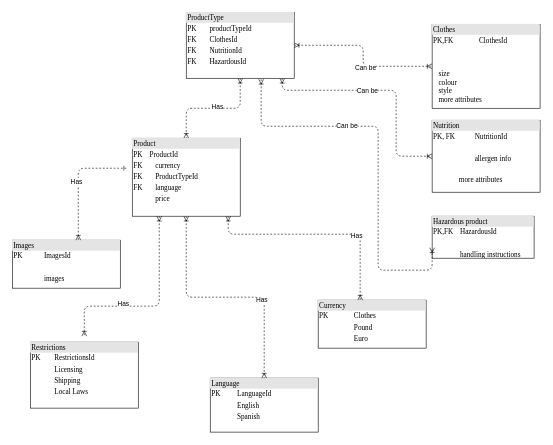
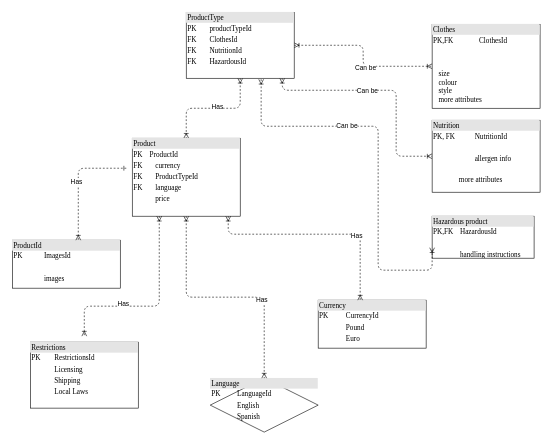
- <mxCell id="18" value="&lt;div style=&quot;box-sizing: border-box ; width: 100% ; background: #e4e4e4 ; padding: 2px&quot;&gt;Images&lt;/div&gt;&lt;table style=&quot;width: 100% ; font-size: 1em&quot; cellpadding=&quot;2&quot; cellspacing=&quot;0&quot;&gt;&lt;tbody&gt;&lt;tr&gt;&lt;td&gt;PK&lt;/td&gt;&lt;td&gt;ImagesId&lt;/td&gt;&lt;/tr&gt;&lt;tr&gt;&lt;td&gt;&lt;/td&gt;&lt;td&gt;&lt;br&gt;&lt;/td&gt;&lt;/tr&gt;&lt;tr&gt;&lt;td&gt;&lt;/td&gt;&lt;td&gt;images&lt;/td&gt;&lt;/tr&gt;&lt;tr&gt;&lt;td&gt;&lt;/td&gt;&lt;td&gt;&lt;br&gt;&lt;/td&gt;&lt;/tr&gt;&lt;/tbody&gt;&lt;/table&gt;" style="verticalAlign=top;align=left;overflow=fill;html=1;rounded=0;shadow=0;comic=0;labelBackgroundColor=none;strokeWidth=1;fontFamily=Verdana;fontSize=12" parent="1" vertex="1"><mxGeometry x="20" y="400" width="180" height="80" as="geometry" /></mxCell>
+ <mxCell id="18" value="&lt;div style=&quot;box-sizing: border-box ; width: 100% ; background: #e4e4e4 ; padding: 2px&quot;&gt;ProductId&lt;/div&gt;&lt;table style=&quot;width: 100% ; font-size: 1em&quot; cellpadding=&quot;2&quot; cellspacing=&quot;0&quot;&gt;&lt;tbody&gt;&lt;tr&gt;&lt;td&gt;PK&lt;/td&gt;&lt;td&gt;ImagesId&lt;/td&gt;&lt;/tr&gt;&lt;tr&gt;&lt;td&gt;&lt;/td&gt;&lt;td&gt;&lt;br&gt;&lt;/td&gt;&lt;/tr&gt;&lt;tr&gt;&lt;td&gt;&lt;/td&gt;&lt;td&gt;images&lt;/td&gt;&lt;/tr&gt;&lt;tr&gt;&lt;td&gt;&lt;/td&gt;&lt;td&gt;&lt;br&gt;&lt;/td&gt;&lt;/tr&gt;&lt;/tbody&gt;&lt;/table&gt;" style="verticalAlign=top;align=left;overflow=fill;html=1;rounded=0;shadow=0;comic=0;labelBackgroundColor=none;strokeWidth=1;fontFamily=Verdana;fontSize=12" parent="1" vertex="1"><mxGeometry x="20" y="400" width="180" height="80" as="geometry" /></mxCell>
- <mxCell id="21" value="&lt;div style=&quot;box-sizing: border-box ; width: 100% ; background: #e4e4e4 ; padding: 2px&quot;&gt;Currency&lt;/div&gt;&lt;table style=&quot;width: 100% ; font-size: 1em&quot; cellpadding=&quot;2&quot; cellspacing=&quot;0&quot;&gt;&lt;tbody&gt;&lt;tr&gt;&lt;td&gt;PK&lt;/td&gt;&lt;td&gt;Clothes&lt;/td&gt;&lt;/tr&gt;&lt;tr&gt;&lt;td&gt;&lt;br&gt;&lt;/td&gt;&lt;td&gt;Pound&lt;/td&gt;&lt;/tr&gt;&lt;tr&gt;&lt;td&gt;&lt;/td&gt;&lt;td&gt;Euro&lt;/td&gt;&lt;/tr&gt;&lt;tr&gt;&lt;td&gt;&lt;/td&gt;&lt;td&gt;&lt;br&gt;&lt;/td&gt;&lt;/tr&gt;&lt;/tbody&gt;&lt;/table&gt;" style="verticalAlign=top;align=left;overflow=fill;html=1;rounded=0;shadow=0;comic=0;labelBackgroundColor=none;strokeWidth=1;fontFamily=Verdana;fontSize=12" parent="1" vertex="1"><mxGeometry x="530" y="500" width="180" height="80" as="geometry" /></mxCell>
+ <mxCell id="21" value="&lt;div style=&quot;box-sizing: border-box ; width: 100% ; background: #e4e4e4 ; padding: 2px&quot;&gt;Currency&lt;/div&gt;&lt;table style=&quot;width: 100% ; font-size: 1em&quot; cellpadding=&quot;2&quot; cellspacing=&quot;0&quot;&gt;&lt;tbody&gt;&lt;tr&gt;&lt;td&gt;PK&lt;/td&gt;&lt;td&gt;CurrencyId&lt;/td&gt;&lt;/tr&gt;&lt;tr&gt;&lt;td&gt;&lt;br&gt;&lt;/td&gt;&lt;td&gt;Pound&lt;/td&gt;&lt;/tr&gt;&lt;tr&gt;&lt;td&gt;&lt;/td&gt;&lt;td&gt;Euro&lt;/td&gt;&lt;/tr&gt;&lt;tr&gt;&lt;td&gt;&lt;/td&gt;&lt;td&gt;&lt;br&gt;&lt;/td&gt;&lt;/tr&gt;&lt;/tbody&gt;&lt;/table&gt;" style="verticalAlign=top;align=left;overflow=fill;html=1;rounded=0;shadow=0;comic=0;labelBackgroundColor=none;strokeWidth=1;fontFamily=Verdana;fontSize=12" parent="1" vertex="1"><mxGeometry x="530" y="500" width="180" height="80" as="geometry" /></mxCell>
- <mxCell id="10" value="&lt;div style=&quot;box-sizing: border-box ; width: 100% ; background: #e4e4e4 ; padding: 2px&quot;&gt;Language&lt;/div&gt;&lt;table style=&quot;width: 100% ; font-size: 1em&quot; cellpadding=&quot;2&quot; cellspacing=&quot;0&quot;&gt;&lt;tbody&gt;&lt;tr&gt;&lt;td&gt;PK&lt;/td&gt;&lt;td&gt;LanguageId&lt;/td&gt;&lt;/tr&gt;&lt;tr&gt;&lt;td&gt;&lt;br&gt;&lt;/td&gt;&lt;td&gt;English&lt;/td&gt;&lt;/tr&gt;&lt;tr&gt;&lt;td&gt;&lt;/td&gt;&lt;td&gt;Spanish&lt;/td&gt;&lt;/tr&gt;&lt;tr&gt;&lt;td&gt;&lt;/td&gt;&lt;td&gt;&lt;br&gt;&lt;/td&gt;&lt;/tr&gt;&lt;/tbody&gt;&lt;/table&gt;" style="verticalAlign=top;align=left;overflow=fill;html=1;rounded=0;shadow=0;comic=0;labelBackgroundColor=none;strokeWidth=1;fontFamily=Verdana;fontSize=12" parent="1" vertex="1"><mxGeometry x="350" y="630" width="180" height="90" as="geometry" /></mxCell>
+ <mxCell id="10" value="&lt;div style=&quot;box-sizing: border-box ; width: 100% ; background: #e4e4e4 ; padding: 2px&quot;&gt;Language&lt;/div&gt;&lt;table style=&quot;width: 100% ; font-size: 1em&quot; cellpadding=&quot;2&quot; cellspacing=&quot;0&quot;&gt;&lt;tbody&gt;&lt;tr&gt;&lt;td&gt;PK&lt;/td&gt;&lt;td&gt;LanguageId&lt;/td&gt;&lt;/tr&gt;&lt;tr&gt;&lt;td&gt;&lt;br&gt;&lt;/td&gt;&lt;td&gt;English&lt;/td&gt;&lt;/tr&gt;&lt;tr&gt;&lt;td&gt;&lt;/td&gt;&lt;td&gt;Spanish&lt;/td&gt;&lt;/tr&gt;&lt;tr&gt;&lt;td&gt;&lt;/td&gt;&lt;td&gt;&lt;br&gt;&lt;/td&gt;&lt;/tr&gt;&lt;/tbody&gt;&lt;/table&gt;" style="rhombus;verticalAlign=top;align=left;overflow=fill;html=1;shadow=0;comic=0;labelBackgroundColor=none;strokeWidth=1;fontFamily=Verdana;fontSize=12;" parent="1" vertex="1"><mxGeometry x="350" y="630" width="180" height="90" as="geometry" /></mxCell>
